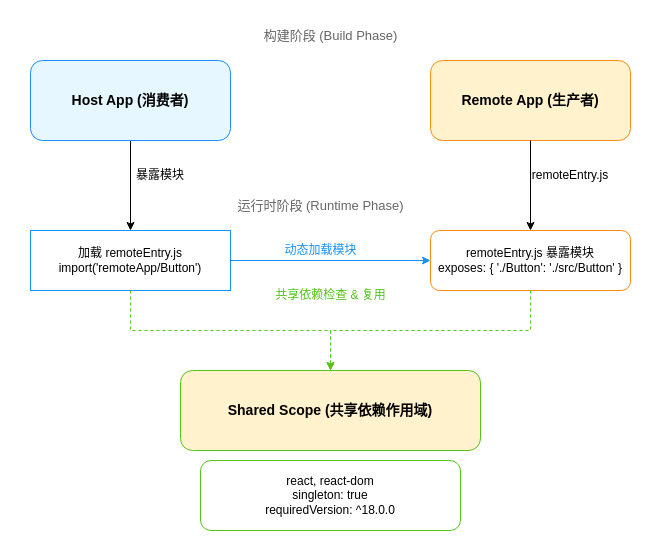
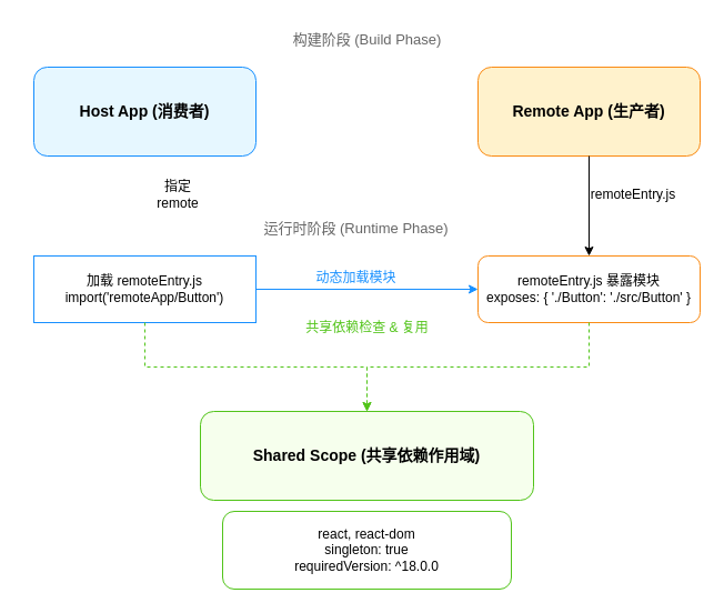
- <mxCell id="16" value="暴露模块" style="text;html=1;whiteSpace=wrap;strokeColor=none;fillColor=none;align=center;verticalAlign=middle;rounded=0;" vertex="1" parent="1"><mxGeometry x="130" y="160" width="60" height="30" as="geometry" /></mxCell>
+ <mxCell id="16" value="指定remote" style="text;html=1;whiteSpace=wrap;strokeColor=none;fillColor=none;align=center;verticalAlign=middle;rounded=0;" vertex="1" parent="1"><mxGeometry x="130" y="160" width="60" height="30" as="geometry" /></mxCell>
- <mxCell id="2" style="edgeStyle=orthogonalEdgeStyle;rounded=0;orthogonalLoop=1;jettySize=auto;html=1;entryX=0.5;entryY=0;entryDx=0;entryDy=0;" edge="1" parent="1" source="3" target="4"><mxGeometry relative="1" as="geometry" /></mxCell>
- <mxCell id="7" value="Shared Scope (共享依赖作用域)" style="rounded=1;whiteSpace=wrap;html=1;fillColor=#fff2cc;strokeColor=#52C41A;fontSize=14;fontStyle=1;" vertex="1" parent="1"><mxGeometry x="180" y="370" width="300" height="80" as="geometry" /></mxCell>
+ <mxCell id="7" value="Shared Scope (共享依赖作用域)" style="rounded=1;whiteSpace=wrap;html=1;fillColor=#F6FFED;strokeColor=#52C41A;fontSize=14;fontStyle=1;" vertex="1" parent="1"><mxGeometry x="180" y="370" width="300" height="80" as="geometry" /></mxCell>
